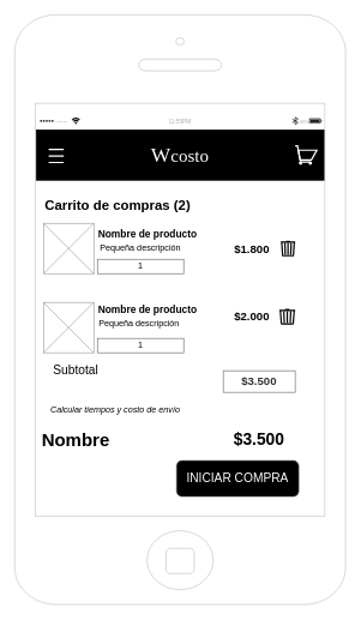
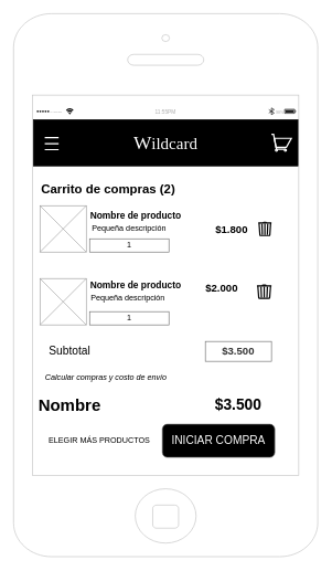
- <mxCell id="3" value="&lt;font color=&quot;#ffffff&quot; face=&quot;voga&quot; data-font-src=&quot;https://fonts.googleapis.com/css?family=voga&quot; style=&quot;font-size: 29px&quot;&gt;&lt;font style=&quot;vertical-align: inherit&quot;&gt;&lt;font style=&quot;vertical-align: inherit&quot;&gt;&lt;font style=&quot;vertical-align: inherit&quot;&gt;&lt;font style=&quot;vertical-align: inherit&quot;&gt;W&lt;/font&gt;&lt;/font&gt;&lt;/font&gt;&lt;/font&gt;&lt;/font&gt;&lt;font color=&quot;#ffffff&quot; face=&quot;voga&quot; data-font-src=&quot;https://fonts.googleapis.com/css?family=voga&quot;&gt;&lt;font style=&quot;vertical-align: inherit&quot;&gt;&lt;font style=&quot;vertical-align: inherit ; font-size: 25px&quot;&gt;&lt;font style=&quot;vertical-align: inherit&quot;&gt;&lt;font style=&quot;vertical-align: inherit&quot;&gt;costo&lt;/font&gt;&lt;/font&gt;&lt;/font&gt;&lt;/font&gt;&lt;/font&gt;" style="rounded=0;whiteSpace=wrap;html=1;fillColor=#000000;" parent="1" vertex="1"><mxGeometry x="50" y="180" width="400" height="70" as="geometry" /></mxCell>
+ <mxCell id="3" value="&lt;font color=&quot;#ffffff&quot; face=&quot;voga&quot; data-font-src=&quot;https://fonts.googleapis.com/css?family=voga&quot; style=&quot;font-size: 29px&quot;&gt;&lt;font style=&quot;vertical-align: inherit&quot;&gt;&lt;font style=&quot;vertical-align: inherit&quot;&gt;&lt;font style=&quot;vertical-align: inherit&quot;&gt;&lt;font style=&quot;vertical-align: inherit&quot;&gt;W&lt;/font&gt;&lt;/font&gt;&lt;/font&gt;&lt;/font&gt;&lt;/font&gt;&lt;font color=&quot;#ffffff&quot; face=&quot;voga&quot; data-font-src=&quot;https://fonts.googleapis.com/css?family=voga&quot;&gt;&lt;font style=&quot;vertical-align: inherit&quot;&gt;&lt;font style=&quot;vertical-align: inherit ; font-size: 25px&quot;&gt;&lt;font style=&quot;vertical-align: inherit&quot;&gt;&lt;font style=&quot;vertical-align: inherit&quot;&gt;ildcard&lt;/font&gt;&lt;/font&gt;&lt;/font&gt;&lt;/font&gt;&lt;/font&gt;" style="rounded=0;whiteSpace=wrap;html=1;fillColor=#000000;" parent="1" vertex="1"><mxGeometry x="50" y="180" width="400" height="70" as="geometry" /></mxCell>
- <mxCell id="18" value="&lt;b&gt;&lt;font style=&quot;font-size: 16px&quot;&gt;$2.000&lt;/font&gt;&lt;/b&gt;" style="text;html=1;strokeColor=none;fillColor=none;align=center;verticalAlign=middle;whiteSpace=wrap;rounded=0;" parent="1" vertex="1"><mxGeometry x="320" y="430" width="60" height="20" as="geometry" /></mxCell>
+ <mxCell id="18" value="&lt;b&gt;&lt;font style=&quot;font-size: 16px&quot;&gt;$2.000&lt;/font&gt;&lt;/b&gt;" style="text;html=1;strokeColor=none;fillColor=none;align=center;verticalAlign=middle;whiteSpace=wrap;rounded=0;" parent="1" vertex="1"><mxGeometry x="305" y="425" width="60" height="20" as="geometry" /></mxCell>
- <mxCell id="27" value="&lt;font style=&quot;font-size: 17px&quot;&gt;Subtotal&lt;/font&gt;" style="text;html=1;strokeColor=none;fillColor=none;align=center;verticalAlign=middle;whiteSpace=wrap;rounded=0;" parent="1" vertex="1"><mxGeometry x="40" y="500" width="130" height="30" as="geometry" /></mxCell>
+ <mxCell id="27" value="&lt;font style=&quot;font-size: 17px&quot;&gt;Subtotal&lt;/font&gt;" style="text;html=1;strokeColor=none;fillColor=none;align=center;verticalAlign=middle;whiteSpace=wrap;rounded=0;" parent="1" vertex="1"><mxGeometry x="40" y="515" width="130" height="30" as="geometry" /></mxCell>
- <mxCell id="19" value="&lt;i&gt;Calcular tiempos y costo de envío&lt;/i&gt;" style="text;html=1;strokeColor=none;fillColor=none;align=center;verticalAlign=middle;whiteSpace=wrap;rounded=0;" parent="1" vertex="1"><mxGeometry x="60" y="560" width="200" height="20" as="geometry" /></mxCell>
+ <mxCell id="19" value="&lt;i&gt;Calcular compras y costo de envío&lt;/i&gt;" style="text;html=1;strokeColor=none;fillColor=none;align=center;verticalAlign=middle;whiteSpace=wrap;rounded=0;" parent="1" vertex="1"><mxGeometry x="60" y="560" width="200" height="20" as="geometry" /></mxCell>
+ <mxCell id="29" value="&lt;font color=&quot;#000000&quot;&gt;ELEGIR MÁS PRODUCTOS&lt;/font&gt;" style="text;html=1;strokeColor=none;fillColor=none;align=center;verticalAlign=middle;whiteSpace=wrap;rounded=0;fontColor=#FFFFFF;" parent="1" vertex="1"><mxGeometry x="70" y="655" width="160" height="20" as="geometry" /></mxCell>
